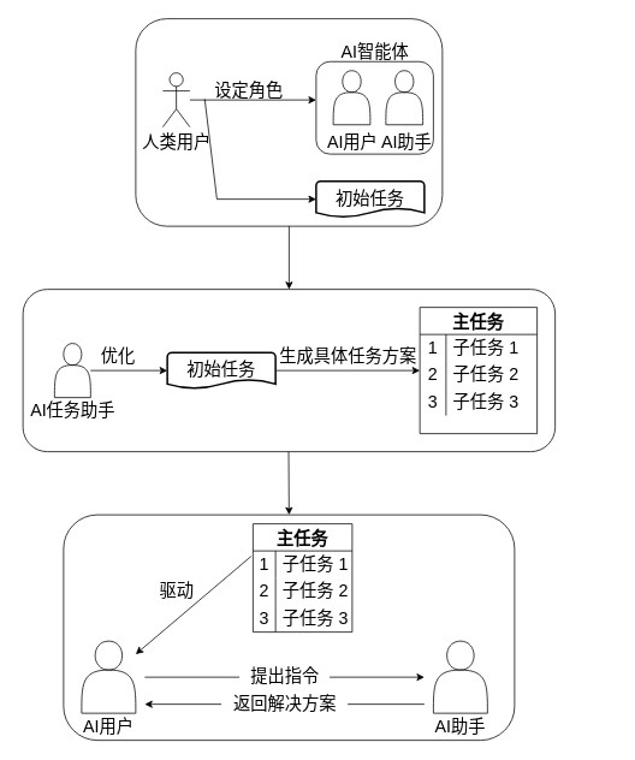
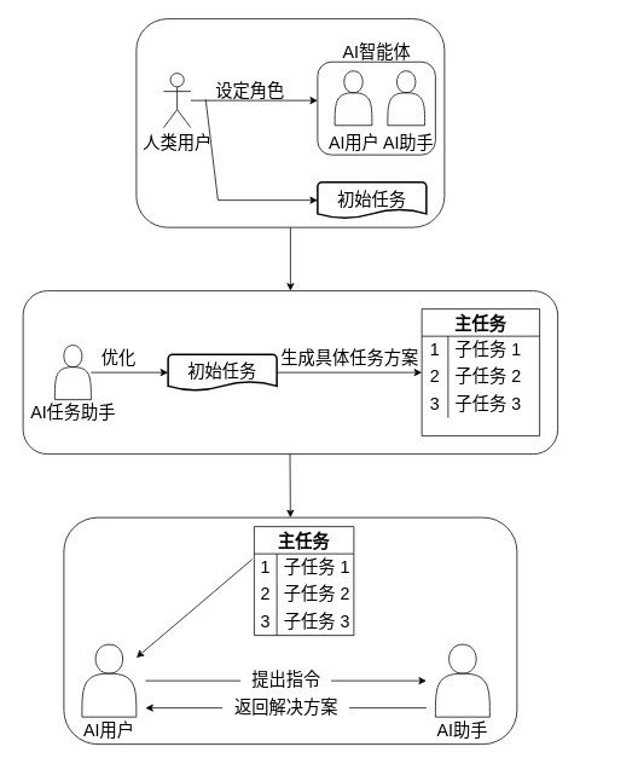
- <mxCell id="34" value="驱动" style="text;html=1;align=center;verticalAlign=middle;resizable=0;points=[];autosize=1;strokeColor=none;fillColor=none;fontSize=19;" vertex="1" parent="1"><mxGeometry x="165" y="635" width="60" height="40" as="geometry" /></mxCell>
